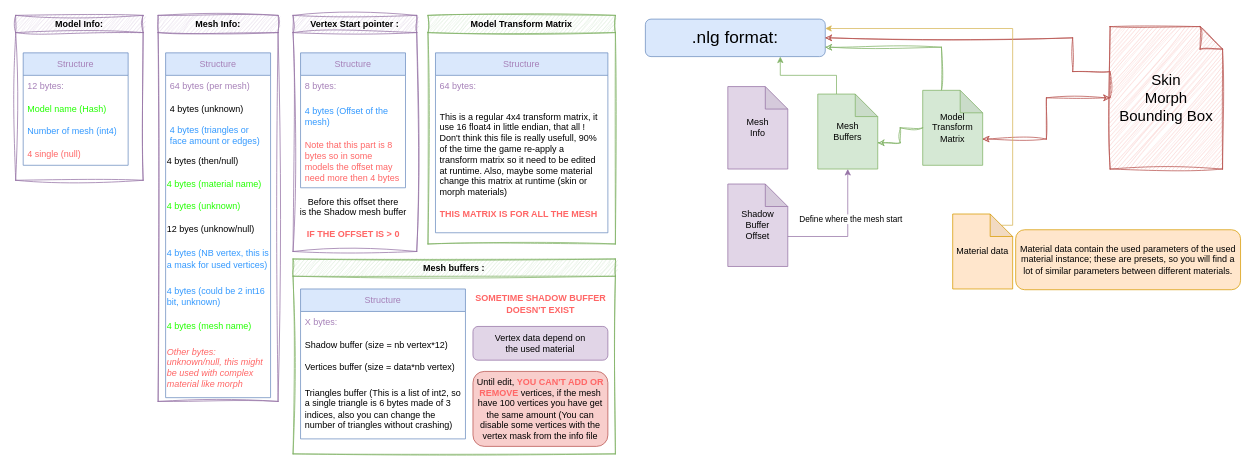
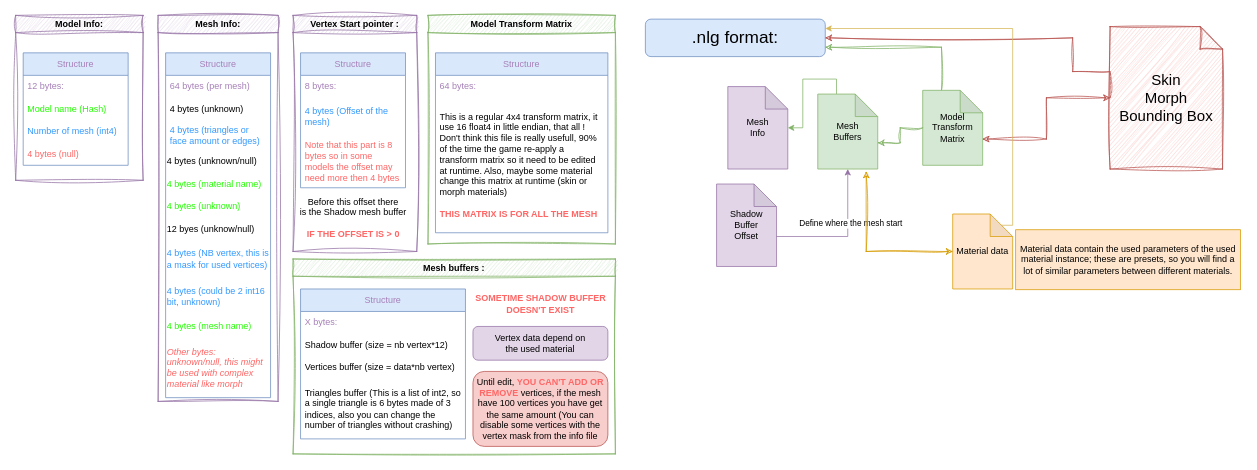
- <mxCell id="4" style="edgeStyle=orthogonalEdgeStyle;rounded=0;orthogonalLoop=1;jettySize=auto;html=1;exitX=0;exitY=0;exitDx=25;exitDy=0;exitPerimeter=0;entryX=0.75;entryY=1;entryDx=0;entryDy=0;fillColor=#d5e8d4;strokeColor=#82b366;" edge="1" parent="1" source="5" target="2"><mxGeometry relative="1" as="geometry" /></mxCell>
+ <mxCell id="4" style="edgeStyle=orthogonalEdgeStyle;rounded=0;orthogonalLoop=1;jettySize=auto;html=1;exitX=0;exitY=0;exitDx=25;exitDy=0;exitPerimeter=0;fillColor=#d5e8d4;strokeColor=#82b366;" edge="1" parent="1" source="5" target="3"><mxGeometry relative="1" as="geometry" /></mxCell>
- <mxCell id="20" value="4 single (null)" style="text;strokeColor=none;fillColor=none;align=left;verticalAlign=middle;spacingLeft=4;spacingRight=4;overflow=hidden;points=[[0,0.5],[1,0.5]];portConstraint=eastwest;rotatable=0;whiteSpace=wrap;html=1;fontColor=#FF6666;" vertex="1" parent="16"><mxGeometry y="120" width="140" height="30" as="geometry" /></mxCell>
+ <mxCell id="20" value="4 bytes (null)" style="text;strokeColor=none;fillColor=none;align=left;verticalAlign=middle;spacingLeft=4;spacingRight=4;overflow=hidden;points=[[0,0.5],[1,0.5]];portConstraint=eastwest;rotatable=0;whiteSpace=wrap;html=1;fontColor=#FF6666;" vertex="1" parent="16"><mxGeometry y="120" width="140" height="30" as="geometry" /></mxCell>
- <mxCell id="26" value="4 bytes (then/null)" style="text;html=1;align=left;verticalAlign=middle;whiteSpace=wrap;rounded=0;" vertex="1" parent="22"><mxGeometry y="130" width="140" height="30" as="geometry" /></mxCell>
+ <mxCell id="26" value="4 bytes (unknown/null)" style="text;html=1;align=left;verticalAlign=middle;whiteSpace=wrap;rounded=0;" vertex="1" parent="22"><mxGeometry y="130" width="140" height="30" as="geometry" /></mxCell>
- <mxCell id="8" value="Shadow&lt;br&gt;Buffer&lt;br&gt;Offset" style="shape=note;whiteSpace=wrap;html=1;backgroundOutline=1;darkOpacity=0.05;fillColor=#e1d5e7;strokeColor=#9673a6;" vertex="1" parent="1"><mxGeometry x="970" y="245" width="80" height="110" as="geometry" /></mxCell>
+ <mxCell id="8" value="Shadow&lt;br&gt;Buffer&lt;br&gt;Offset" style="shape=note;whiteSpace=wrap;html=1;backgroundOutline=1;darkOpacity=0.05;fillColor=#e1d5e7;strokeColor=#9673a6;" vertex="1" parent="1"><mxGeometry x="955" y="245" width="80" height="110" as="geometry" /></mxCell>
+ <mxCell id="55" style="edgeStyle=orthogonalEdgeStyle;rounded=0;orthogonalLoop=1;jettySize=auto;html=1;exitX=0;exitY=0.5;exitDx=0;exitDy=0;exitPerimeter=0;entryX=0.808;entryY=1.033;entryDx=0;entryDy=0;entryPerimeter=0;fillColor=#ffe6cc;strokeColor=#d79b00;sketch=1;curveFitting=1;jiggle=2;startArrow=classic;startFill=1;" edge="1" parent="1" source="54" target="5"><mxGeometry relative="1" as="geometry" /></mxCell>
- <mxCell id="56" value="Material data contain the used parameters of the used material instance; these are presets, so you will find a lot of similar parameters between different materials." style="rounded=1;whiteSpace=wrap;html=1;fillColor=#ffe6cc;strokeColor=#d79b00;" vertex="1" parent="1"><mxGeometry x="1354" y="306" width="300" height="80" as="geometry" /></mxCell>
+ <mxCell id="56" value="Material data contain the used parameters of the used material instance; these are presets, so you will find a lot of similar parameters between different materials." style="whiteSpace=wrap;html=1;fillColor=#ffe6cc;strokeColor=#d79b00;rounded=0;" vertex="1" parent="1"><mxGeometry x="1354" y="306" width="300" height="80" as="geometry" /></mxCell>
